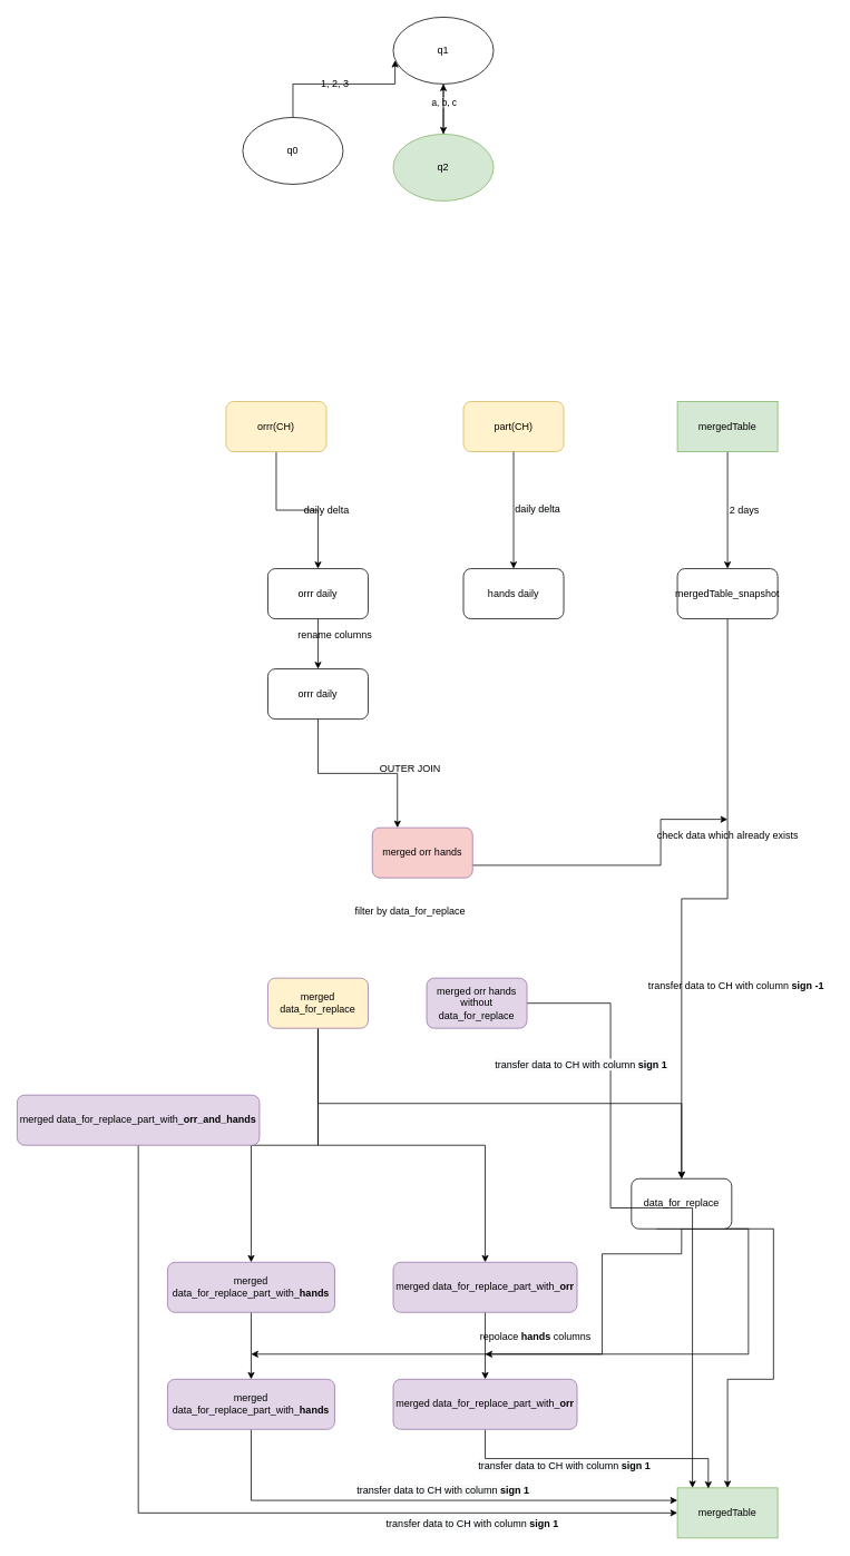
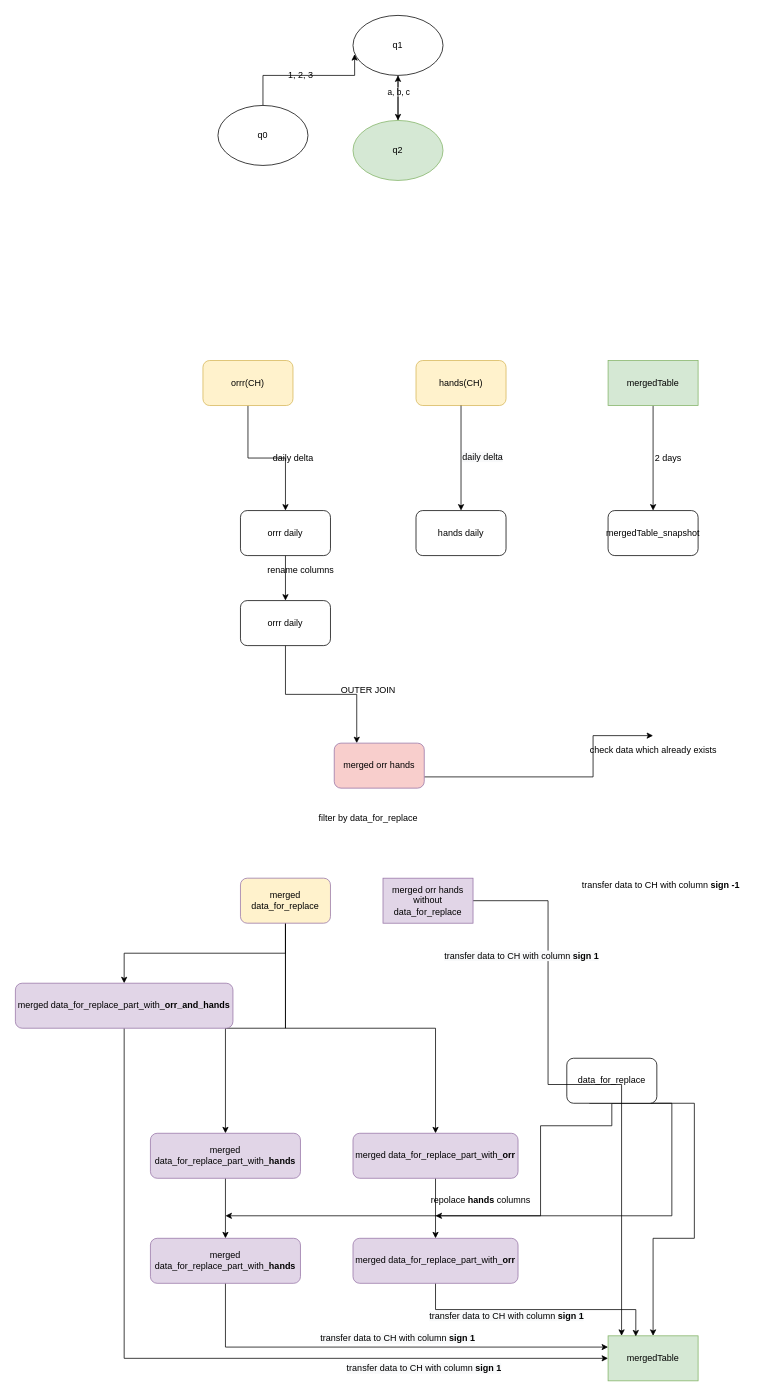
- <mxCell id="13" value="part(CH)" style="rounded=1;whiteSpace=wrap;html=1;fillColor=#fff2cc;strokeColor=#d6b656;" vertex="1" parent="1"><mxGeometry x="554" y="480" width="120" height="60" as="geometry" /></mxCell>
+ <mxCell id="13" value="hands(CH)" style="rounded=1;whiteSpace=wrap;html=1;fillColor=#fff2cc;strokeColor=#d6b656;" vertex="1" parent="1"><mxGeometry x="554" y="480" width="120" height="60" as="geometry" /></mxCell>
- <mxCell id="23" style="edgeStyle=orthogonalEdgeStyle;rounded=0;orthogonalLoop=1;jettySize=auto;html=1;entryX=0.5;entryY=0;entryDx=0;entryDy=0;" edge="1" parent="1" source="24" target="33"><mxGeometry relative="1" as="geometry"><mxPoint x="850" y="1280" as="targetPoint" /><Array as="points" /></mxGeometry></mxCell>
- <mxCell id="40" value="merged orr hands without data_for_replace" style="rounded=1;whiteSpace=wrap;html=1;fillColor=#e1d5e7;strokeColor=#9673a6;" vertex="1" parent="1"><mxGeometry x="510" y="1170" width="120" height="60" as="geometry" /></mxCell>
+ <mxCell id="40" value="merged orr hands without data_for_replace" style="whiteSpace=wrap;html=1;fillColor=#e1d5e7;strokeColor=#9673a6;rounded=0;" vertex="1" parent="1"><mxGeometry x="510" y="1170" width="120" height="60" as="geometry" /></mxCell>
- <mxCell id="37" style="edgeStyle=orthogonalEdgeStyle;rounded=0;orthogonalLoop=1;jettySize=auto;html=1;exitX=0.5;exitY=1;exitDx=0;exitDy=0;" edge="1" parent="1" source="38" target="33"><mxGeometry relative="1" as="geometry"><mxPoint x="440" y="1540" as="targetPoint" /></mxGeometry></mxCell>
+ <mxCell id="37" style="edgeStyle=orthogonalEdgeStyle;rounded=0;orthogonalLoop=1;jettySize=auto;html=1;exitX=0.5;exitY=1;exitDx=0;exitDy=0;" edge="1" parent="1" source="38" target="47"><mxGeometry relative="1" as="geometry"><mxPoint x="440" y="1540" as="targetPoint" /></mxGeometry></mxCell>
